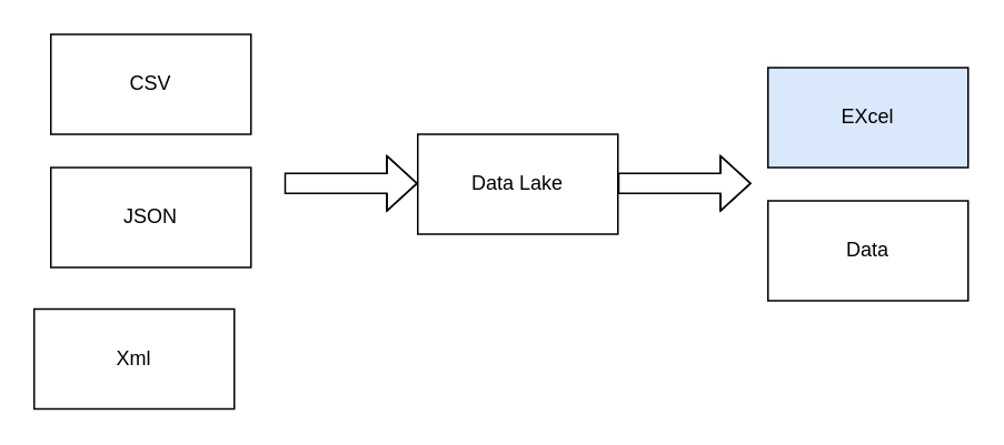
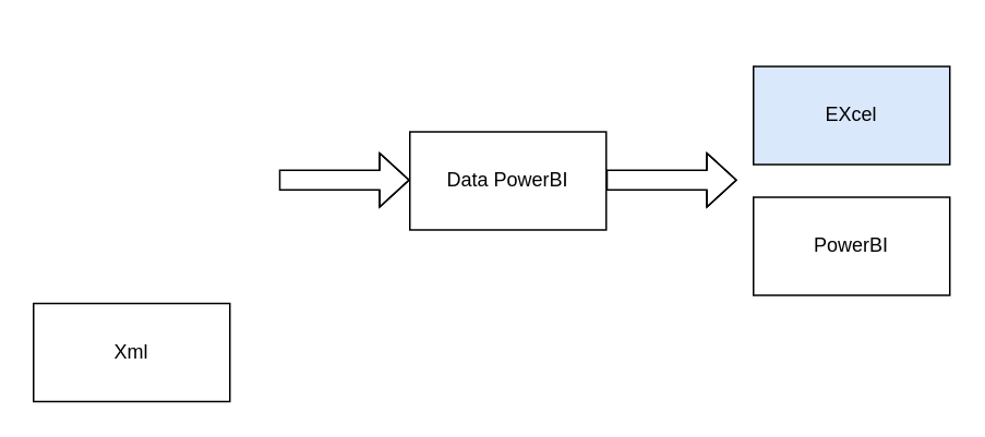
- <mxCell id="2" value="CSV" style="rounded=0;whiteSpace=wrap;html=1;" vertex="1" parent="1"><mxGeometry x="30" y="20" width="120" height="60" as="geometry" /></mxCell>
- <mxCell id="4" value="Data Lake" style="rounded=0;whiteSpace=wrap;html=1;" vertex="1" parent="1"><mxGeometry x="250" y="80" width="120" height="60" as="geometry" /></mxCell>
+ <mxCell id="4" value="Data PowerBI" style="rounded=0;whiteSpace=wrap;html=1;" vertex="1" parent="1"><mxGeometry x="250" y="80" width="120" height="60" as="geometry" /></mxCell>
- <mxCell id="3" value="JSON" style="rounded=0;whiteSpace=wrap;html=1;" vertex="1" parent="1"><mxGeometry x="30" y="100" width="120" height="60" as="geometry" /></mxCell>
- <mxCell id="6" value="Data" style="rounded=0;whiteSpace=wrap;html=1;" vertex="1" parent="1"><mxGeometry x="460" y="120" width="120" height="60" as="geometry" /></mxCell>
+ <mxCell id="6" value="PowerBI" style="rounded=0;whiteSpace=wrap;html=1;" vertex="1" parent="1"><mxGeometry x="460" y="120" width="120" height="60" as="geometry" /></mxCell>
